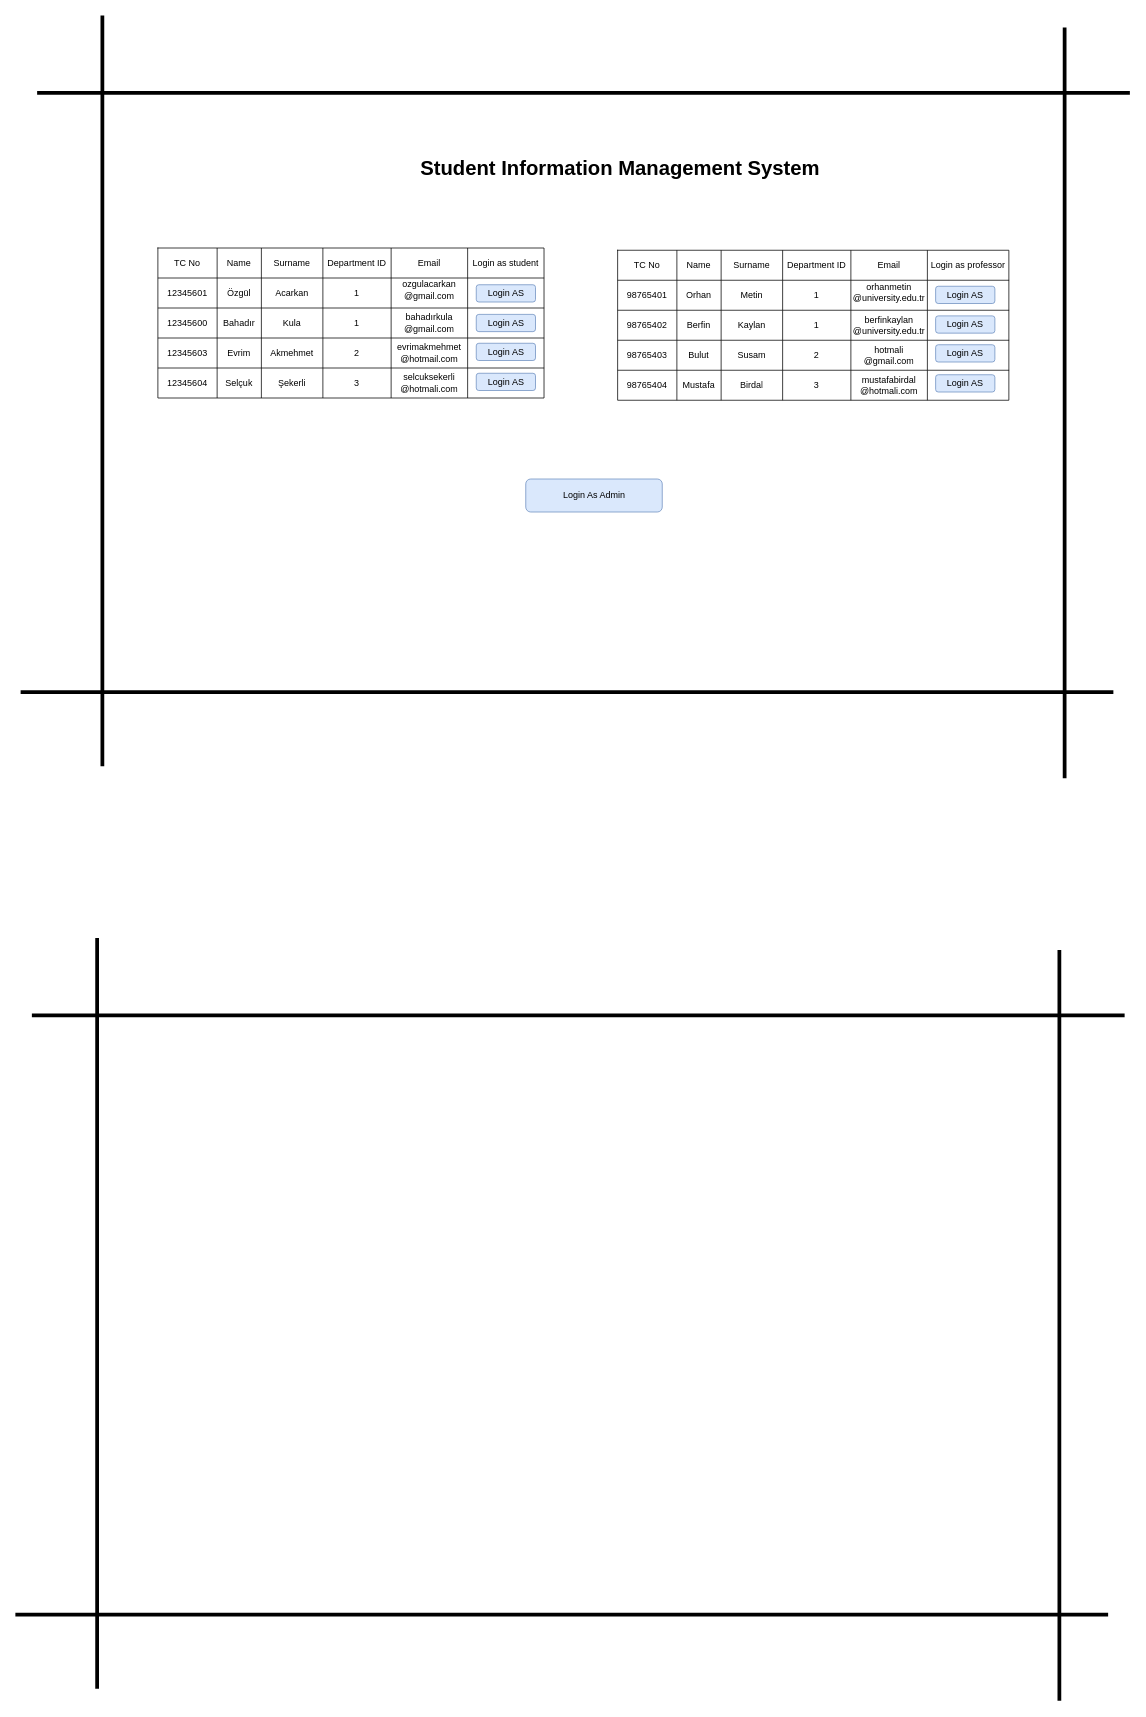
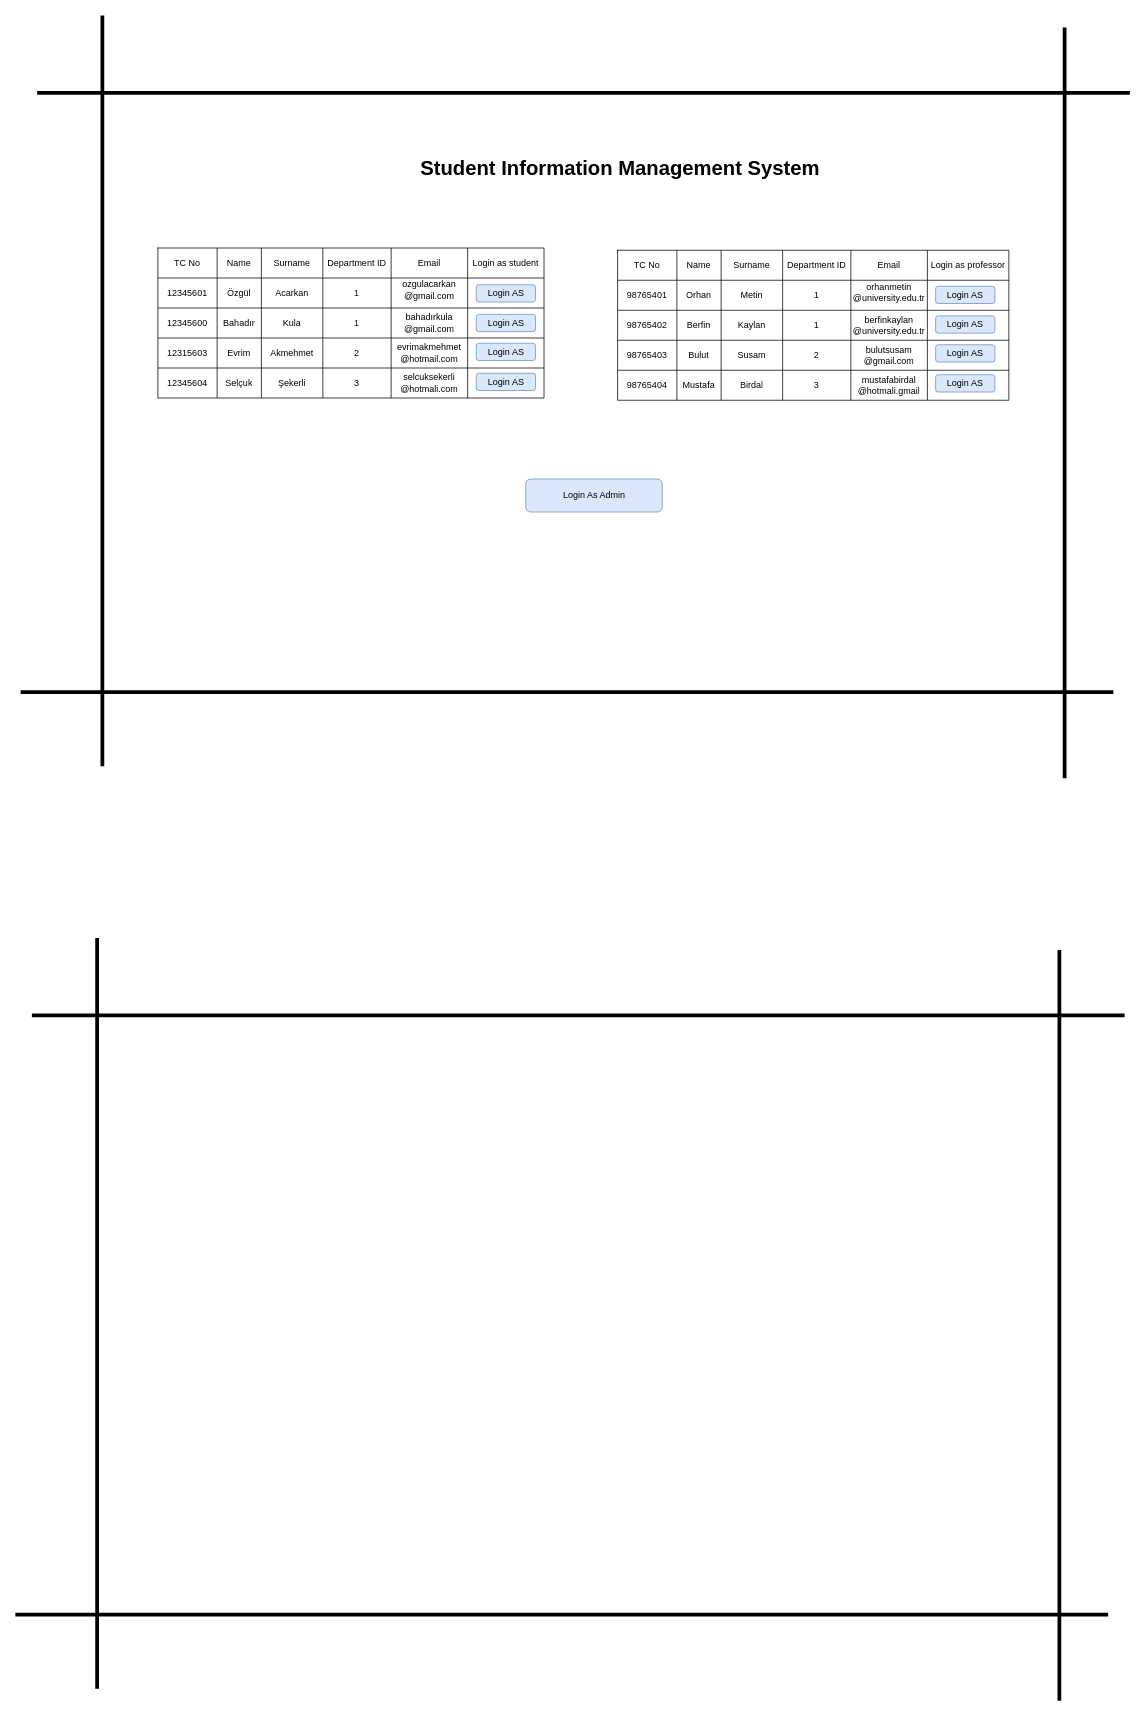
- <mxCell id="32" value="12345603" style="shape=partialRectangle;html=1;whiteSpace=wrap;connectable=0;strokeColor=inherit;overflow=hidden;fillColor=none;top=0;left=0;bottom=0;right=0;pointerEvents=1;fontSize=12;" vertex="1" parent="31"><mxGeometry width="79" height="40" as="geometry"><mxRectangle width="79" height="40" as="alternateBounds" /></mxGeometry></mxCell>
+ <mxCell id="32" value="12315603" style="shape=partialRectangle;html=1;whiteSpace=wrap;connectable=0;strokeColor=inherit;overflow=hidden;fillColor=none;top=0;left=0;bottom=0;right=0;pointerEvents=1;fontSize=12;" vertex="1" parent="31"><mxGeometry width="79" height="40" as="geometry"><mxRectangle width="79" height="40" as="alternateBounds" /></mxGeometry></mxCell>
- <mxCell id="79" value="hotmali&lt;br&gt;@gmail.com" style="shape=partialRectangle;html=1;whiteSpace=wrap;connectable=0;strokeColor=inherit;overflow=hidden;fillColor=none;top=0;left=0;bottom=0;right=0;pointerEvents=1;fontSize=12;" vertex="1" parent="74"><mxGeometry x="311" width="102" height="40" as="geometry"><mxRectangle width="102" height="40" as="alternateBounds" /></mxGeometry></mxCell>
+ <mxCell id="79" value="bulutsusam&lt;br&gt;@gmail.com" style="shape=partialRectangle;html=1;whiteSpace=wrap;connectable=0;strokeColor=inherit;overflow=hidden;fillColor=none;top=0;left=0;bottom=0;right=0;pointerEvents=1;fontSize=12;" vertex="1" parent="74"><mxGeometry x="311" width="102" height="40" as="geometry"><mxRectangle width="102" height="40" as="alternateBounds" /></mxGeometry></mxCell>
- <mxCell id="86" value="mustafabirdal&lt;br&gt;@hotmali.com" style="shape=partialRectangle;html=1;whiteSpace=wrap;connectable=0;strokeColor=inherit;overflow=hidden;fillColor=none;top=0;left=0;bottom=0;right=0;pointerEvents=1;fontSize=12;" vertex="1" parent="81"><mxGeometry x="311" width="102" height="40" as="geometry"><mxRectangle width="102" height="40" as="alternateBounds" /></mxGeometry></mxCell>
+ <mxCell id="86" value="mustafabirdal&lt;br&gt;@hotmali.gmail" style="shape=partialRectangle;html=1;whiteSpace=wrap;connectable=0;strokeColor=inherit;overflow=hidden;fillColor=none;top=0;left=0;bottom=0;right=0;pointerEvents=1;fontSize=12;" vertex="1" parent="81"><mxGeometry x="311" width="102" height="40" as="geometry"><mxRectangle width="102" height="40" as="alternateBounds" /></mxGeometry></mxCell>
